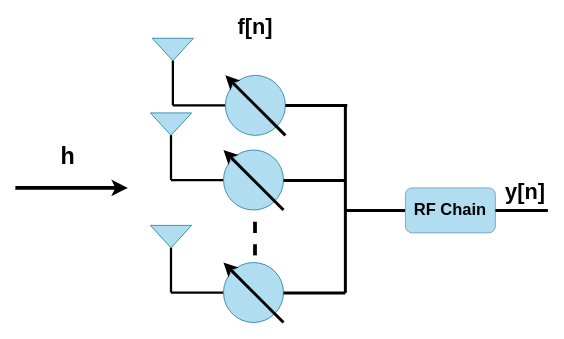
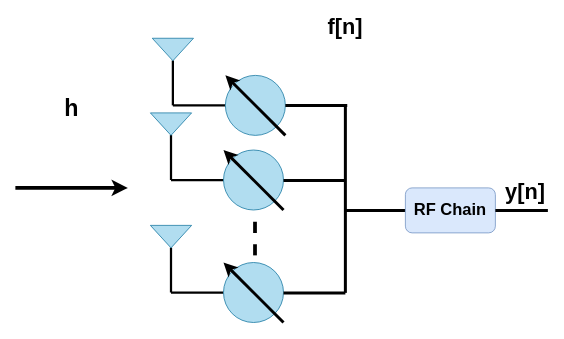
- <mxCell id="29" value="&lt;b&gt;&lt;font&gt;f[n]&lt;/font&gt;&lt;/b&gt;" style="text;html=1;align=center;verticalAlign=middle;whiteSpace=wrap;rounded=0;fontSize=29;" vertex="1" parent="1"><mxGeometry x="310" y="20" width="60" height="30" as="geometry" /></mxCell>
+ <mxCell id="29" value="&lt;b&gt;&lt;font&gt;f[n]&lt;/font&gt;&lt;/b&gt;" style="text;html=1;align=center;verticalAlign=middle;whiteSpace=wrap;rounded=0;fontSize=29;" vertex="1" parent="1"><mxGeometry x="430" y="20" width="60" height="30" as="geometry" /></mxCell>
- <mxCell id="31" value="h" style="text;html=1;align=center;verticalAlign=middle;whiteSpace=wrap;rounded=0;fontStyle=1;fontSize=31;" vertex="1" parent="1"><mxGeometry x="60" y="193" width="60" height="30" as="geometry" /></mxCell>
+ <mxCell id="31" value="h" style="text;html=1;align=center;verticalAlign=middle;whiteSpace=wrap;rounded=0;fontStyle=1;fontSize=31;" vertex="1" parent="1"><mxGeometry x="65" y="128" width="60" height="30" as="geometry" /></mxCell>
- <mxCell id="26" value="RF Chain" style="rounded=1;whiteSpace=wrap;html=1;fontStyle=1;fillColor=#b1ddf0;strokeColor=#6c8ebf;fontSize=22;" vertex="1" parent="1"><mxGeometry x="540" y="250" width="120" height="60" as="geometry" /></mxCell>
+ <mxCell id="26" value="RF Chain" style="rounded=1;whiteSpace=wrap;html=1;fontStyle=1;fillColor=#dae8fc;strokeColor=#6c8ebf;fontSize=22;" vertex="1" parent="1"><mxGeometry x="540" y="250" width="120" height="60" as="geometry" /></mxCell>
